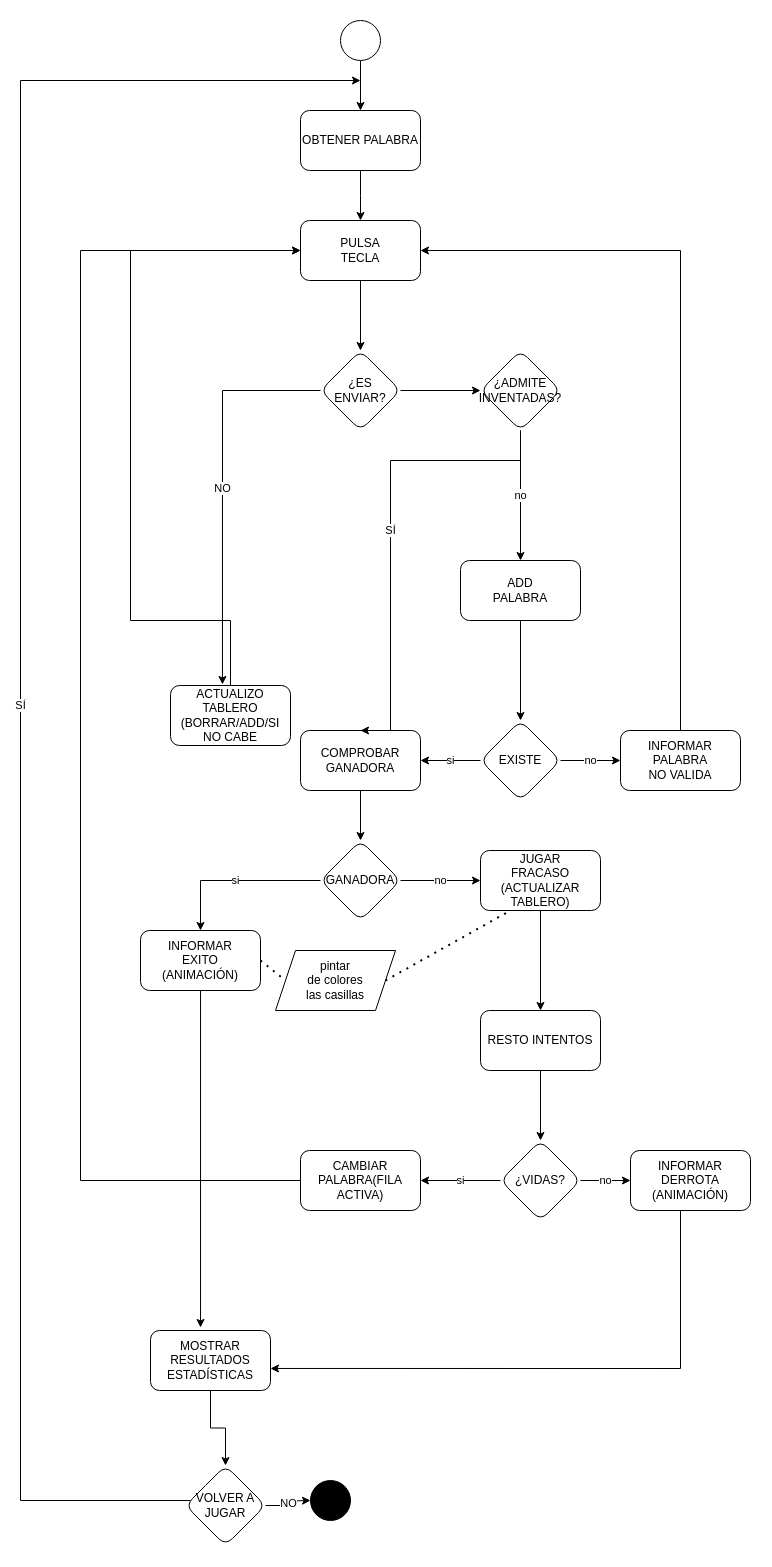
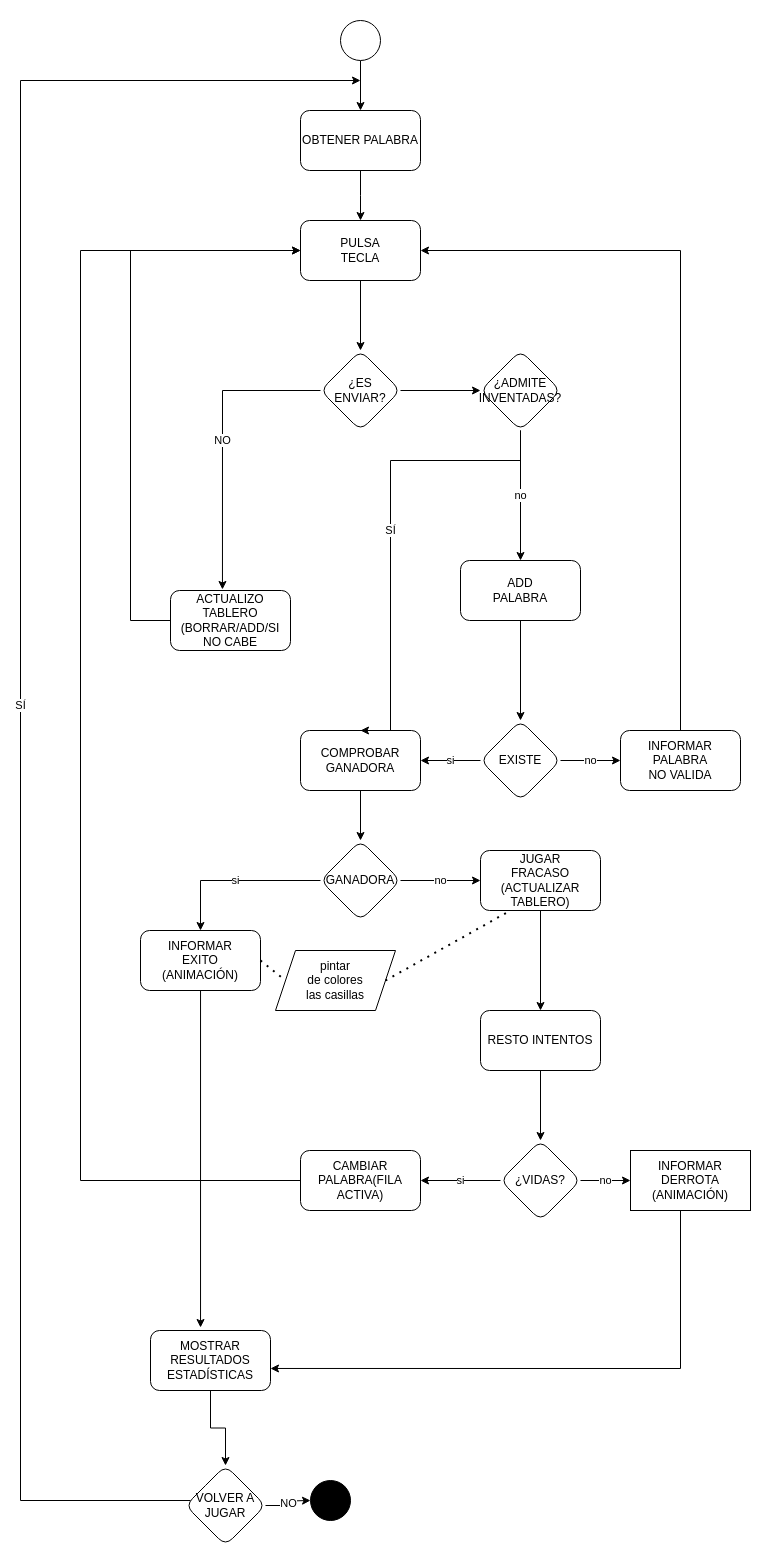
- <mxCell id="12" value="ACTUALIZO&lt;br&gt;TABLERO&lt;br&gt;(BORRAR/ADD/SI NO CABE" style="whiteSpace=wrap;html=1;fillColor=#FFFFFF;rounded=1;" vertex="1" parent="1"><mxGeometry x="170" y="685" width="120" height="60" as="geometry" /></mxCell>
+ <mxCell id="12" value="ACTUALIZO&lt;br&gt;TABLERO&lt;br&gt;(BORRAR/ADD/SI NO CABE" style="whiteSpace=wrap;html=1;fillColor=#FFFFFF;rounded=1;" vertex="1" parent="1"><mxGeometry x="170" y="590" width="120" height="60" as="geometry" /></mxCell>
- <mxCell id="35" value="INFORMAR&lt;br&gt;DERROTA&lt;br&gt;(ANIMACIÓN)" style="whiteSpace=wrap;html=1;fillColor=#FFFFFF;rounded=1;" vertex="1" parent="1"><mxGeometry x="630" y="1150" width="120" height="60" as="geometry" /></mxCell>
+ <mxCell id="35" value="INFORMAR&lt;br&gt;DERROTA&lt;br&gt;(ANIMACIÓN)" style="whiteSpace=wrap;html=1;fillColor=#FFFFFF;rounded=0;" vertex="1" parent="1"><mxGeometry x="630" y="1150" width="120" height="60" as="geometry" /></mxCell>
